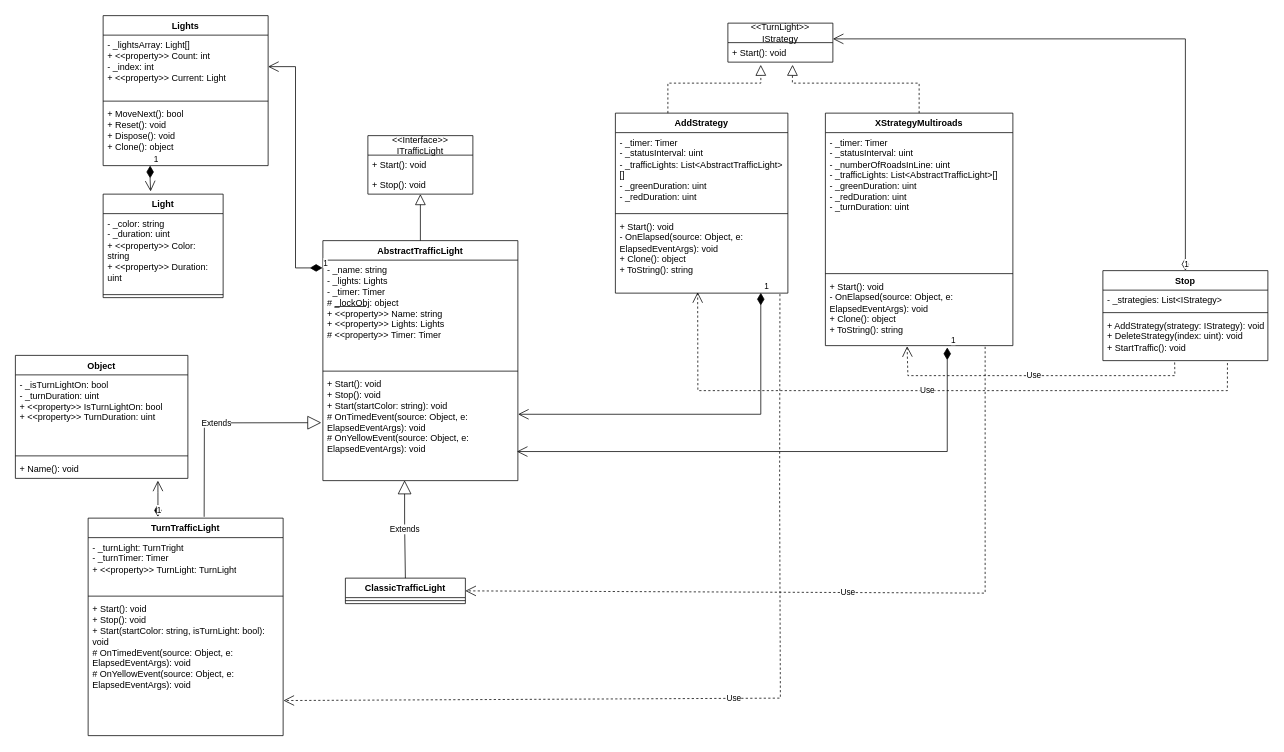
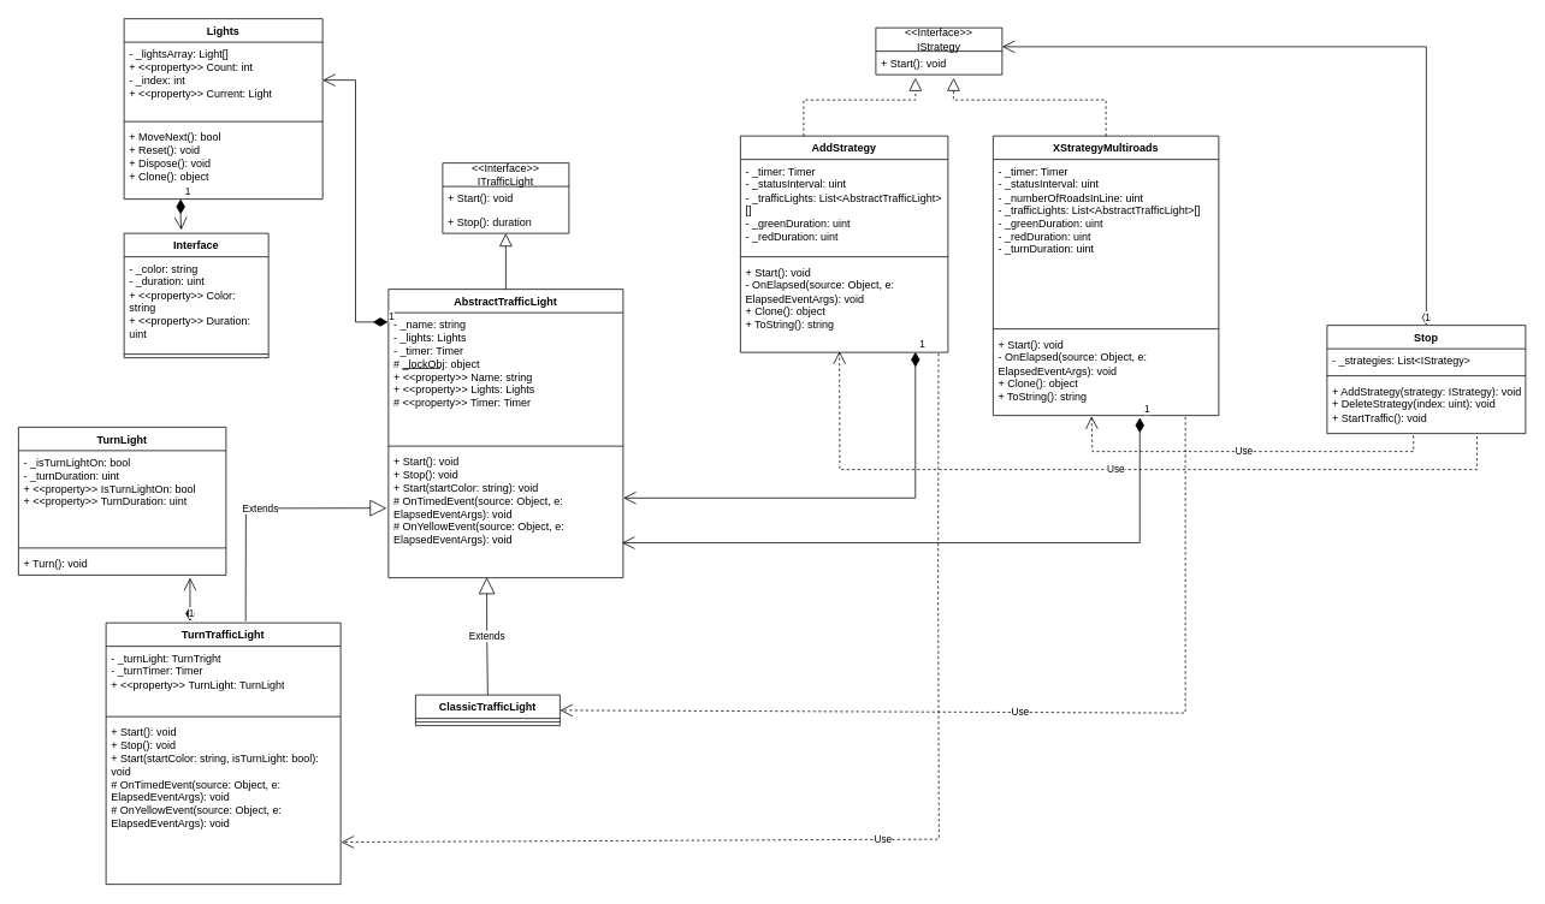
- <mxCell id="36" value="&amp;lt;&amp;lt;TurnLight&amp;gt;&amp;gt;&lt;br&gt;IStrategy" style="swimlane;fontStyle=0;childLayout=stackLayout;horizontal=1;startSize=26;fillColor=none;horizontalStack=0;resizeParent=1;resizeParentMax=0;resizeLast=0;collapsible=1;marginBottom=0;whiteSpace=wrap;html=1;" vertex="1" parent="1"><mxGeometry x="970" y="30" width="140" height="52" as="geometry" /></mxCell>
+ <mxCell id="36" value="&amp;lt;&amp;lt;Interface&amp;gt;&amp;gt;&lt;br&gt;IStrategy" style="swimlane;fontStyle=0;childLayout=stackLayout;horizontal=1;startSize=26;fillColor=none;horizontalStack=0;resizeParent=1;resizeParentMax=0;resizeLast=0;collapsible=1;marginBottom=0;whiteSpace=wrap;html=1;" vertex="1" parent="1"><mxGeometry x="970" y="30" width="140" height="52" as="geometry" /></mxCell>
- <mxCell id="8" value="+ Stop(): void" style="text;strokeColor=none;fillColor=none;align=left;verticalAlign=top;spacingLeft=4;spacingRight=4;overflow=hidden;rotatable=0;points=[[0,0.5],[1,0.5]];portConstraint=eastwest;whiteSpace=wrap;html=1;" vertex="1" parent="6"><mxGeometry y="52" width="140" height="26" as="geometry" /></mxCell>
+ <mxCell id="8" value="+ Stop(): duration" style="text;strokeColor=none;fillColor=none;align=left;verticalAlign=top;spacingLeft=4;spacingRight=4;overflow=hidden;rotatable=0;points=[[0,0.5],[1,0.5]];portConstraint=eastwest;whiteSpace=wrap;html=1;" vertex="1" parent="6"><mxGeometry y="52" width="140" height="26" as="geometry" /></mxCell>
- <mxCell id="19" value="Light" style="swimlane;fontStyle=1;align=center;verticalAlign=top;childLayout=stackLayout;horizontal=1;startSize=26;horizontalStack=0;resizeParent=1;resizeParentMax=0;resizeLast=0;collapsible=1;marginBottom=0;whiteSpace=wrap;html=1;" vertex="1" parent="1"><mxGeometry x="137" y="258" width="160" height="138" as="geometry" /></mxCell>
+ <mxCell id="19" value="Interface" style="swimlane;fontStyle=1;align=center;verticalAlign=top;childLayout=stackLayout;horizontal=1;startSize=26;horizontalStack=0;resizeParent=1;resizeParentMax=0;resizeLast=0;collapsible=1;marginBottom=0;whiteSpace=wrap;html=1;" vertex="1" parent="1"><mxGeometry x="137" y="258" width="160" height="138" as="geometry" /></mxCell>
- <mxCell id="22" value="Object" style="swimlane;fontStyle=1;align=center;verticalAlign=top;childLayout=stackLayout;horizontal=1;startSize=26;horizontalStack=0;resizeParent=1;resizeParentMax=0;resizeLast=0;collapsible=1;marginBottom=0;whiteSpace=wrap;html=1;" vertex="1" parent="1"><mxGeometry x="20" y="473" width="230" height="164" as="geometry" /></mxCell>
+ <mxCell id="22" value="TurnLight" style="swimlane;fontStyle=1;align=center;verticalAlign=top;childLayout=stackLayout;horizontal=1;startSize=26;horizontalStack=0;resizeParent=1;resizeParentMax=0;resizeLast=0;collapsible=1;marginBottom=0;whiteSpace=wrap;html=1;" vertex="1" parent="1"><mxGeometry x="20" y="473" width="230" height="164" as="geometry" /></mxCell>
- <mxCell id="25" value="+ Name(): void" style="text;strokeColor=none;fillColor=none;align=left;verticalAlign=top;spacingLeft=4;spacingRight=4;overflow=hidden;rotatable=0;points=[[0,0.5],[1,0.5]];portConstraint=eastwest;whiteSpace=wrap;html=1;" vertex="1" parent="22"><mxGeometry y="138" width="230" height="26" as="geometry" /></mxCell>
+ <mxCell id="25" value="+ Turn(): void" style="text;strokeColor=none;fillColor=none;align=left;verticalAlign=top;spacingLeft=4;spacingRight=4;overflow=hidden;rotatable=0;points=[[0,0.5],[1,0.5]];portConstraint=eastwest;whiteSpace=wrap;html=1;" vertex="1" parent="22"><mxGeometry y="138" width="230" height="26" as="geometry" /></mxCell>
